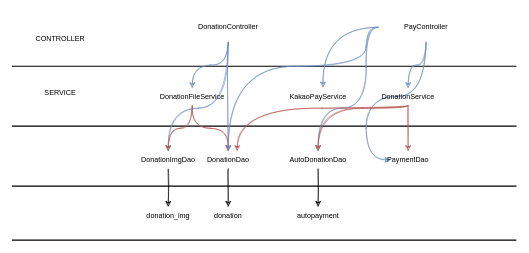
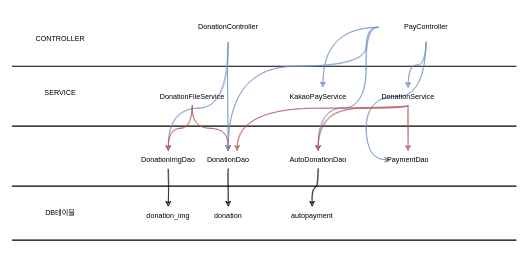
- <mxCell id="9" style="edgeStyle=orthogonalEdgeStyle;rounded=0;orthogonalLoop=1;jettySize=auto;html=1;entryX=0.5;entryY=0;entryDx=0;entryDy=0;sketch=1;curved=1;fillColor=#dae8fc;strokeColor=#6c8ebf;" parent="1" source="12" target="15" edge="1"><mxGeometry relative="1" as="geometry" /></mxCell>
+ <mxCell id="8" value="DB테이블" style="text;html=1;strokeColor=none;fillColor=none;align=center;verticalAlign=middle;whiteSpace=wrap;rounded=0;sketch=1;" parent="1" vertex="1"><mxGeometry x="20" y="330" width="160" height="50" as="geometry" /></mxCell>
- <mxCell id="36" value="autopayment" style="text;html=1;strokeColor=none;fillColor=none;align=center;verticalAlign=middle;whiteSpace=wrap;rounded=0;sketch=1;" parent="1" vertex="1"><mxGeometry x="500" y="344" width="60" height="30" as="geometry" /></mxCell>
+ <mxCell id="36" value="autopayment" style="text;html=1;strokeColor=none;fillColor=none;align=center;verticalAlign=middle;whiteSpace=wrap;rounded=0;sketch=1;" parent="1" vertex="1"><mxGeometry x="490" y="344" width="60" height="30" as="geometry" /></mxCell>
